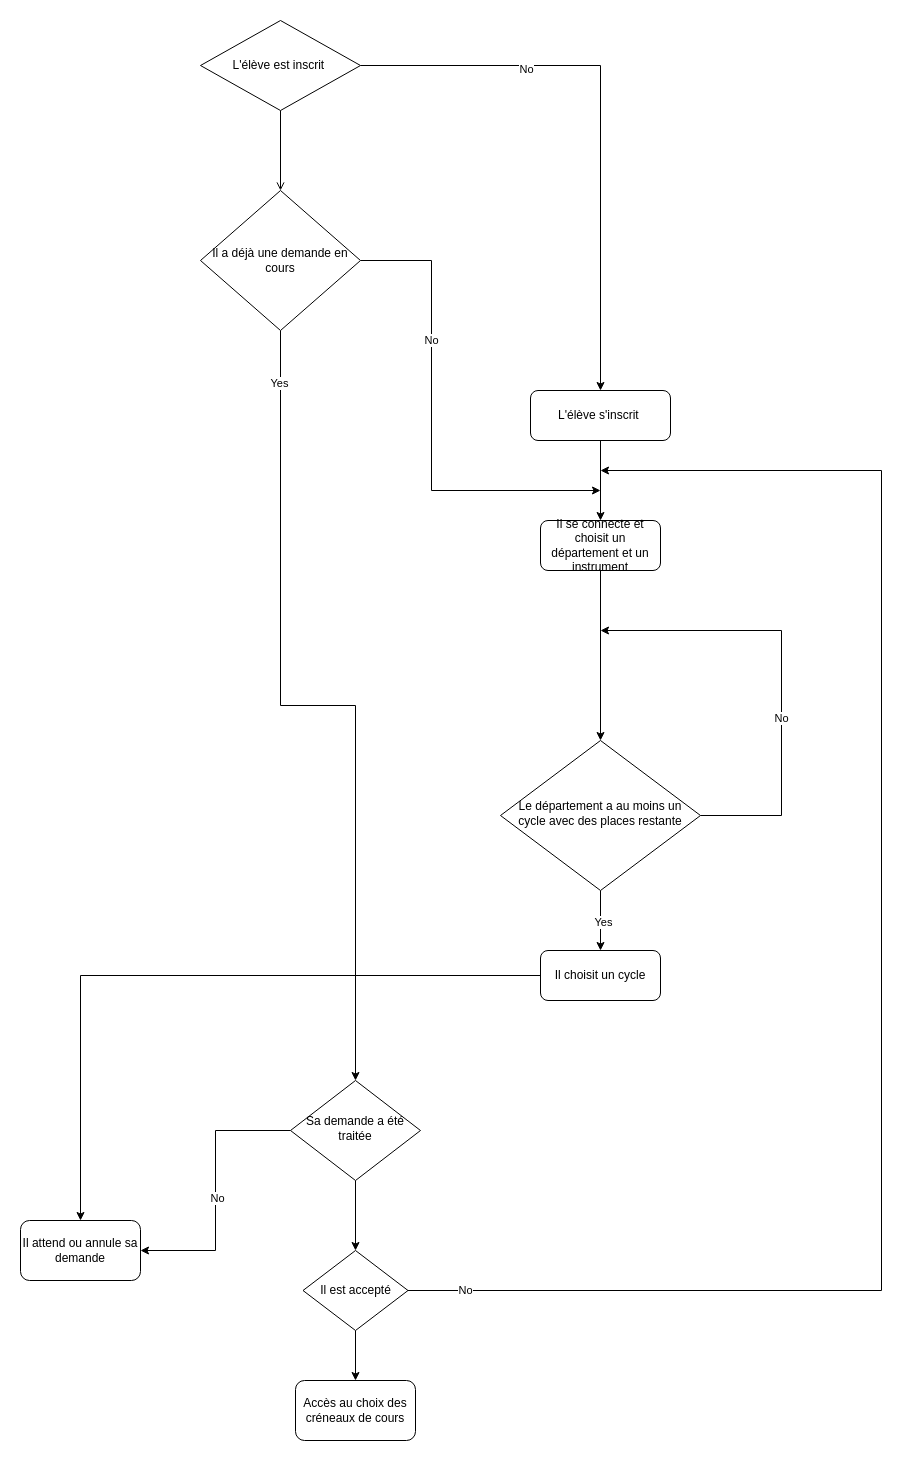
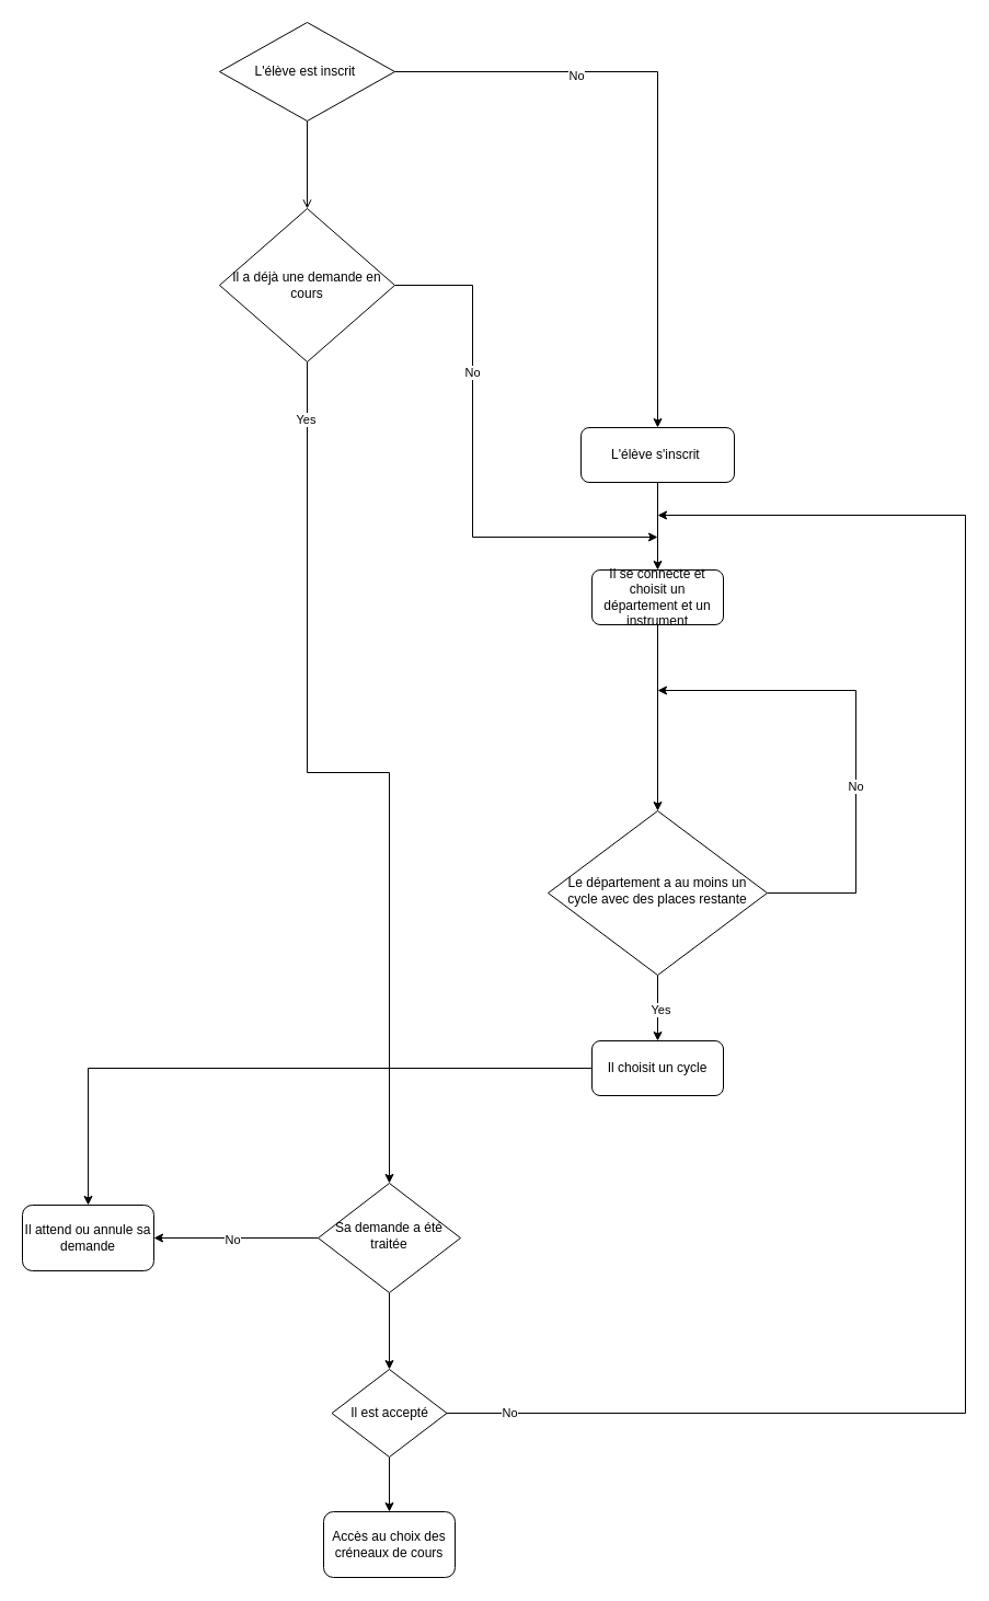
- <mxCell id="26" value="Il attend ou annule sa demande" style="rounded=1;whiteSpace=wrap;html=1;" vertex="1" parent="1"><mxGeometry x="20" y="1220" width="120" height="60" as="geometry" /></mxCell>
+ <mxCell id="26" value="Il attend ou annule sa demande" style="rounded=1;whiteSpace=wrap;html=1;" vertex="1" parent="1"><mxGeometry x="20" y="1100" width="120" height="60" as="geometry" /></mxCell>
